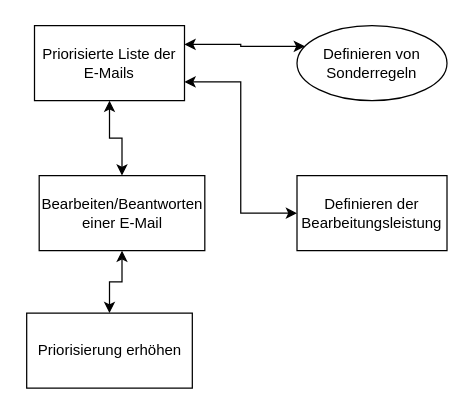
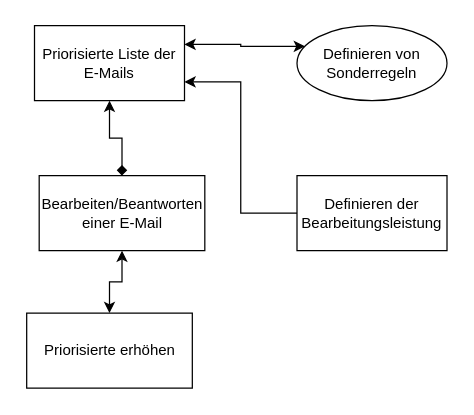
- <mxCell id="2" style="edgeStyle=orthogonalEdgeStyle;rounded=0;orthogonalLoop=1;jettySize=auto;html=1;exitX=0.5;exitY=1;exitDx=0;exitDy=0;entryX=0.5;entryY=0;entryDx=0;entryDy=0;startArrow=classic;startFill=1;" edge="1" source="5" target="7" parent="1"><mxGeometry relative="1" as="geometry" /></mxCell>
+ <mxCell id="2" style="edgeStyle=orthogonalEdgeStyle;rounded=0;orthogonalLoop=1;jettySize=auto;html=1;exitX=0.5;exitY=1;exitDx=0;exitDy=0;entryX=0.5;entryY=0;entryDx=0;entryDy=0;startArrow=classic;startFill=1;endArrow=diamond;" edge="1" source="5" target="7" parent="1"><mxGeometry relative="1" as="geometry" /></mxCell>
- <mxCell id="3" style="edgeStyle=orthogonalEdgeStyle;rounded=0;orthogonalLoop=1;jettySize=auto;html=1;exitX=1;exitY=0.75;exitDx=0;exitDy=0;entryX=0;entryY=0.5;entryDx=0;entryDy=0;startArrow=classic;startFill=1;" edge="1" parent="1" source="5" target="9"><mxGeometry relative="1" as="geometry" /></mxCell>
+ <mxCell id="3" style="edgeStyle=orthogonalEdgeStyle;rounded=0;orthogonalLoop=1;jettySize=auto;html=1;exitX=1;exitY=0.75;exitDx=0;exitDy=0;entryX=0;entryY=0.5;entryDx=0;entryDy=0;startArrow=classic;startFill=1;endArrow=none;" edge="1" parent="1" source="5" target="9"><mxGeometry relative="1" as="geometry" /></mxCell>
- <mxCell id="10" value="Priorisierung erhöhen" style="rounded=0;whiteSpace=wrap;html=1;" vertex="1" parent="1"><mxGeometry x="20.75" y="250" width="132.5" height="60" as="geometry" /></mxCell>
+ <mxCell id="10" value="Priorisierte erhöhen" style="rounded=0;whiteSpace=wrap;html=1;" vertex="1" parent="1"><mxGeometry x="20.75" y="250" width="132.5" height="60" as="geometry" /></mxCell>
